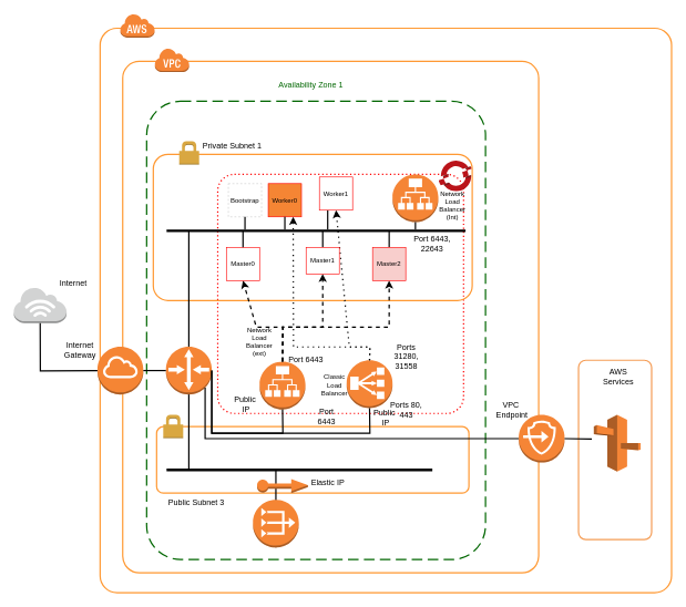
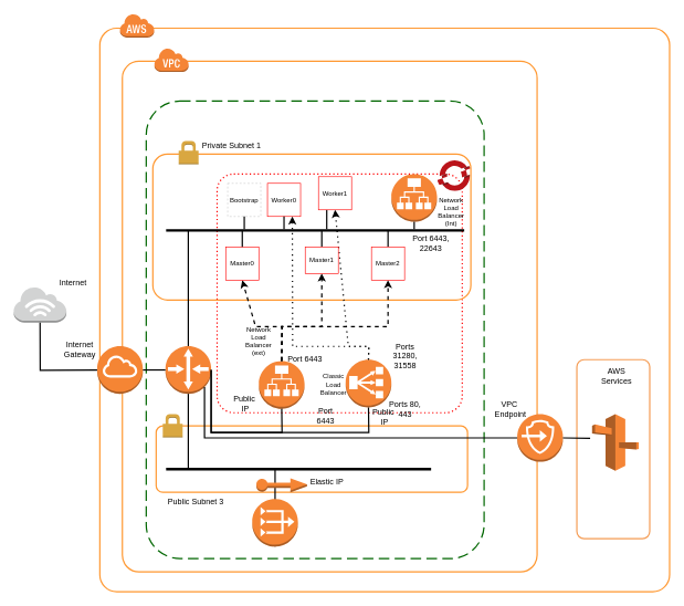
- <mxCell id="15" value="Availability Zone 1" style="text;html=1;strokeColor=none;fillColor=none;align=center;verticalAlign=middle;whiteSpace=wrap;rounded=0;dashed=1;dashPattern=1 2;fontColor=#006600;" parent="13" vertex="1"><mxGeometry x="410" y="112" width="115" height="30" as="geometry" /></mxCell>
- <mxCell id="73" value="Worker0" style="whiteSpace=wrap;html=1;aspect=fixed;strokeColor=#FF0000;fontSize=10;fillColor=#f58534;" parent="66" vertex="1"><mxGeometry x="403" y="276" width="50" height="50" as="geometry" /></mxCell>
+ <mxCell id="73" value="Worker0" style="whiteSpace=wrap;html=1;aspect=fixed;strokeColor=#FF0000;fontSize=10;" parent="66" vertex="1"><mxGeometry x="403" y="276" width="50" height="50" as="geometry" /></mxCell>
- <mxCell id="32" value="Network&lt;br&gt;Load&lt;br&gt;Balancer&lt;br&gt;(Int)" style="text;html=1;strokeColor=none;fillColor=none;align=center;verticalAlign=middle;whiteSpace=wrap;rounded=0;fontSize=10;" parent="17" vertex="1"><mxGeometry x="670" y="294" width="21" height="30" as="geometry" /></mxCell>
+ <mxCell id="32" value="Network&lt;br&gt;Load&lt;br&gt;Balancer&lt;br&gt;(Int)" style="text;html=1;strokeColor=none;fillColor=none;align=center;verticalAlign=middle;whiteSpace=wrap;rounded=0;fontSize=10;" parent="17" vertex="1"><mxGeometry x="670" y="304" width="21" height="30" as="geometry" /></mxCell>
- <mxCell id="72" value="Master2" style="whiteSpace=wrap;html=1;aspect=fixed;strokeColor=#FF0000;fontSize=10;fillColor=#f8cecc;" parent="66" vertex="1"><mxGeometry x="560" y="372" width="50" height="50" as="geometry" /></mxCell>
+ <mxCell id="72" value="Master2" style="whiteSpace=wrap;html=1;aspect=fixed;strokeColor=#FF0000;fontSize=10;" parent="66" vertex="1"><mxGeometry x="560" y="372" width="50" height="50" as="geometry" /></mxCell>
